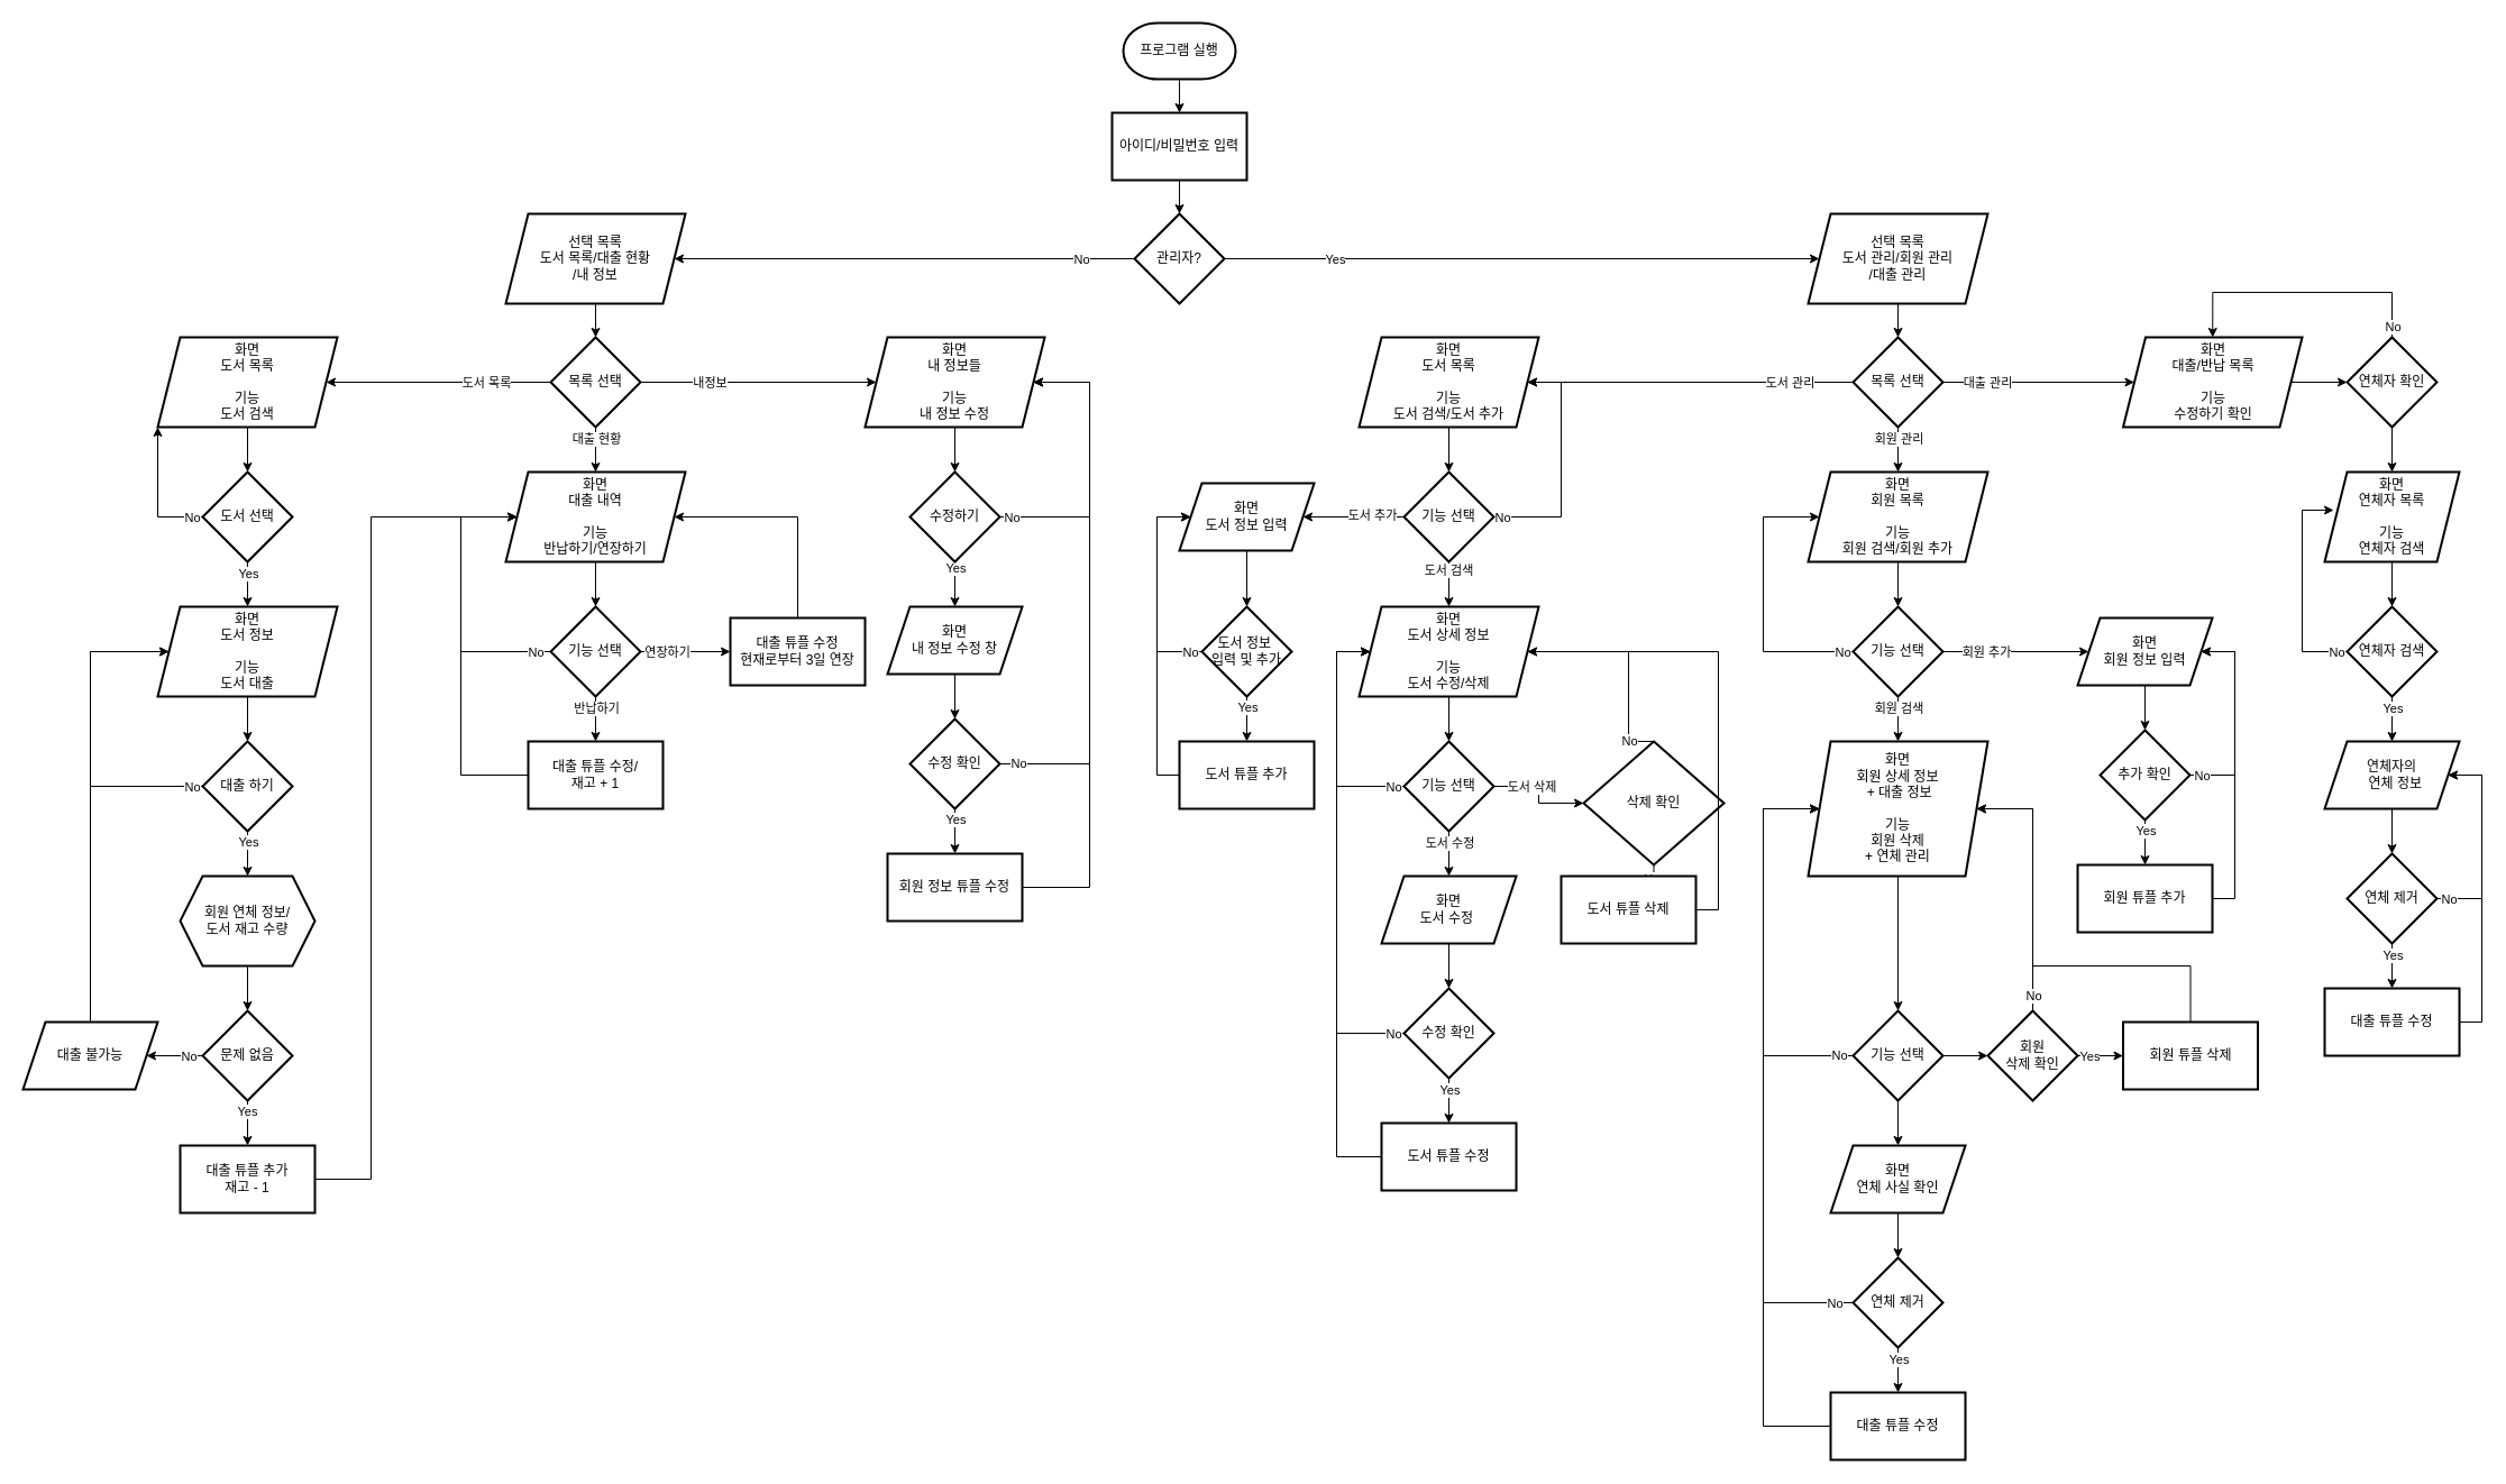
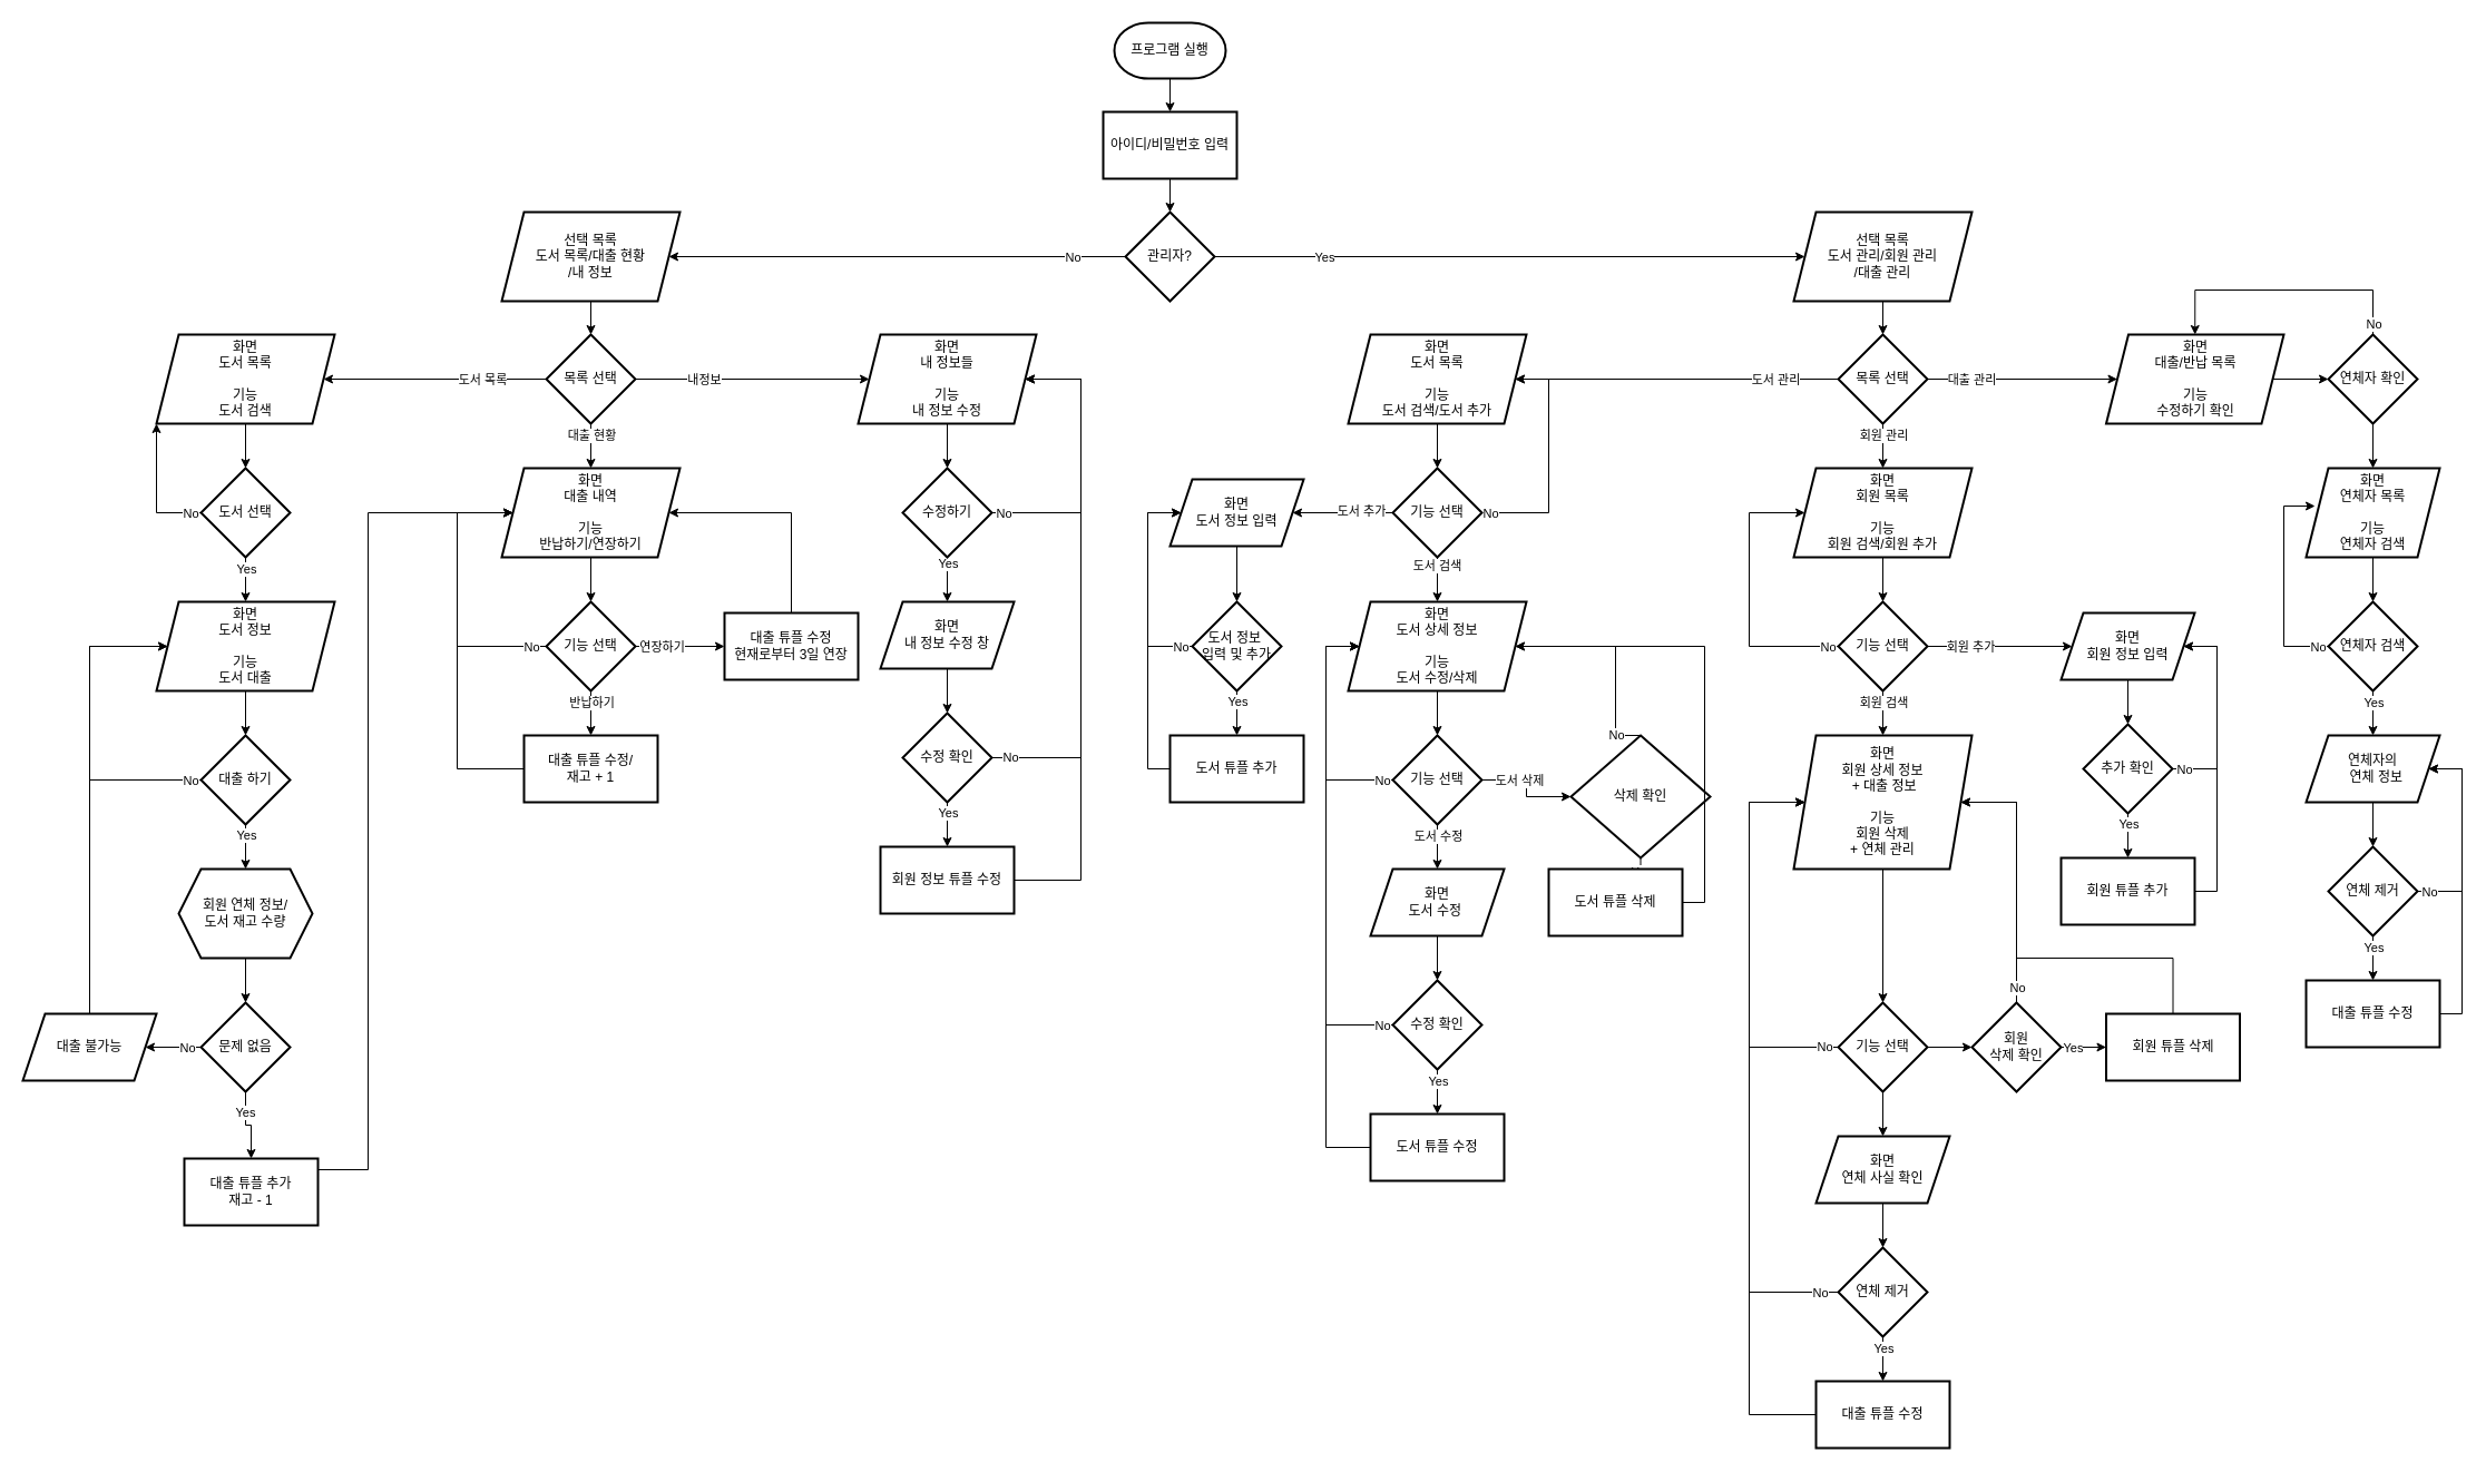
- <mxCell id="55" value="대출 튜플 추가&lt;br&gt;재고 - 1" style="whiteSpace=wrap;html=1;strokeWidth=2;" parent="1" vertex="1"><mxGeometry x="160" y="1020" width="120" height="60" as="geometry" /></mxCell>
+ <mxCell id="55" value="대출 튜플 추가&lt;br&gt;재고 - 1" style="whiteSpace=wrap;html=1;strokeWidth=2;" parent="1" vertex="1"><mxGeometry x="165" y="1040" width="120" height="60" as="geometry" /></mxCell>
